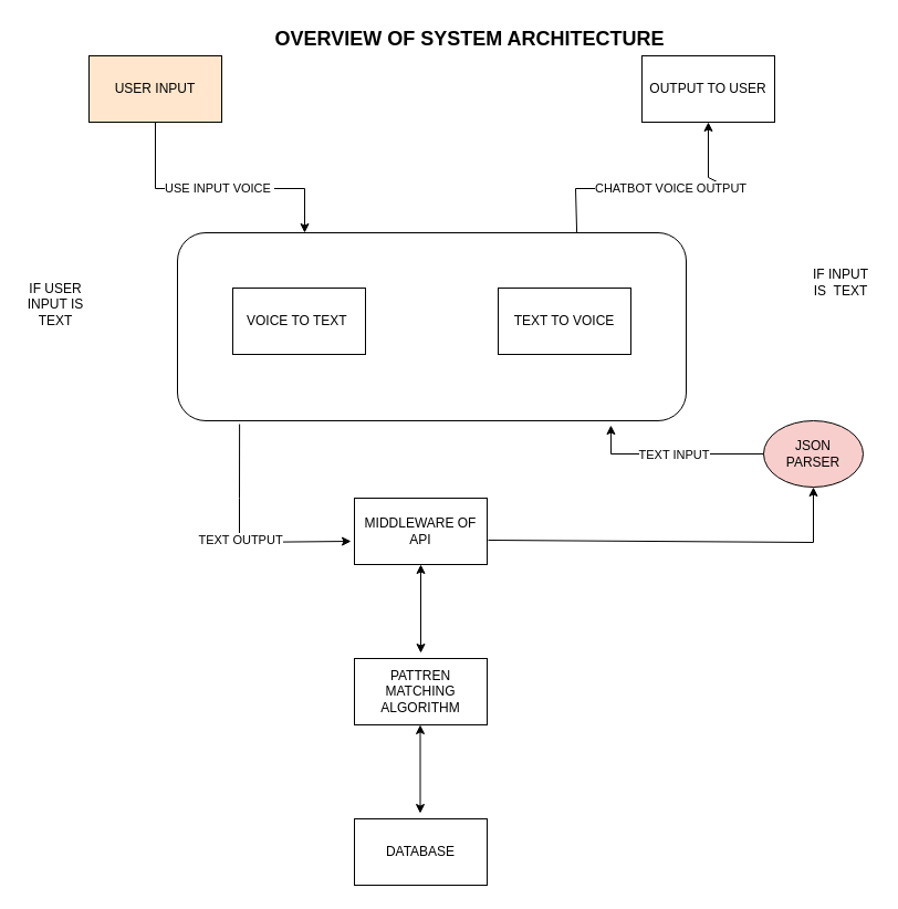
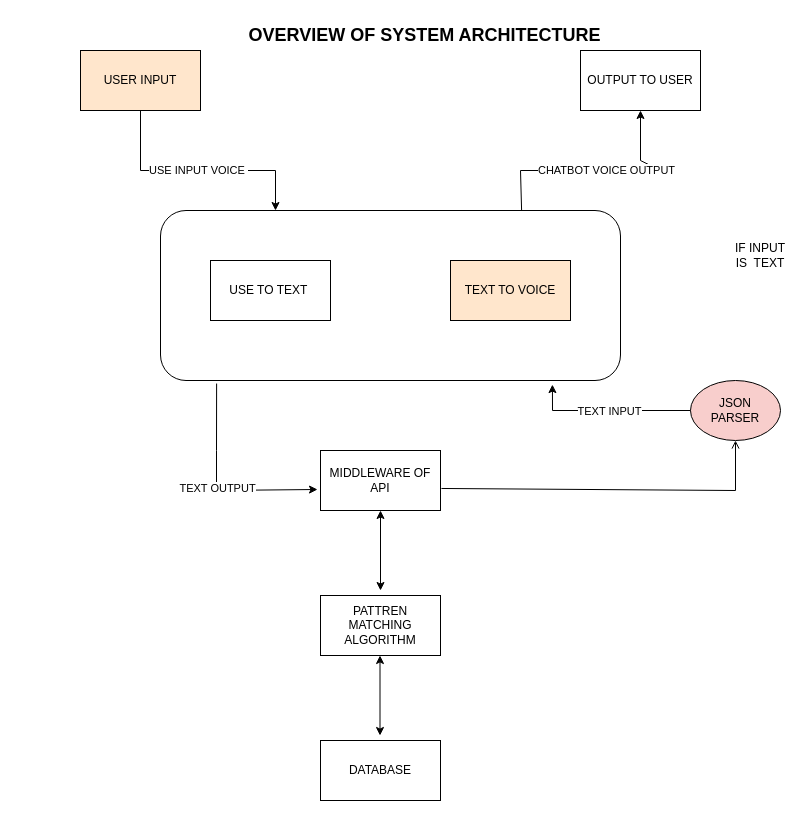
- <mxCell id="20" value="IF USER INPUT IS TEXT" style="text;html=1;strokeColor=none;fillColor=none;align=center;verticalAlign=middle;whiteSpace=wrap;rounded=0;" parent="1" vertex="1"><mxGeometry x="20" y="260" width="60" height="30" as="geometry" /></mxCell>
- <mxCell id="5" value="VOICE TO TEXT&amp;nbsp;" style="rounded=0;whiteSpace=wrap;html=1;" parent="1" vertex="1"><mxGeometry x="210" y="260" width="120" height="60" as="geometry" /></mxCell>
+ <mxCell id="5" value="USE TO TEXT&amp;nbsp;" style="rounded=0;whiteSpace=wrap;html=1;" parent="1" vertex="1"><mxGeometry x="210" y="260" width="120" height="60" as="geometry" /></mxCell>
- <mxCell id="6" value="TEXT TO VOICE" style="rounded=0;whiteSpace=wrap;html=1;" parent="1" vertex="1"><mxGeometry x="450" y="260" width="120" height="60" as="geometry" /></mxCell>
+ <mxCell id="6" value="TEXT TO VOICE" style="rounded=0;whiteSpace=wrap;html=1;fillColor=#ffe6cc;" parent="1" vertex="1"><mxGeometry x="450" y="260" width="120" height="60" as="geometry" /></mxCell>
- <mxCell id="17" value="" style="endArrow=classic;html=1;rounded=0;exitX=1.008;exitY=0.633;exitDx=0;exitDy=0;entryX=0.5;entryY=1;entryDx=0;entryDy=0;exitPerimeter=0;" parent="1" source="7" target="12" edge="1"><mxGeometry width="50" height="50" relative="1" as="geometry"><mxPoint x="450" y="450" as="sourcePoint" /><mxPoint x="830" y="490" as="targetPoint" /><Array as="points"><mxPoint x="735" y="490" /></Array></mxGeometry></mxCell>
+ <mxCell id="17" value="" style="endArrow=open;html=1;rounded=0;exitX=1.008;exitY=0.633;exitDx=0;exitDy=0;entryX=0.5;entryY=1;entryDx=0;entryDy=0;exitPerimeter=0;" parent="1" source="7" target="12" edge="1"><mxGeometry width="50" height="50" relative="1" as="geometry"><mxPoint x="450" y="450" as="sourcePoint" /><mxPoint x="830" y="490" as="targetPoint" /><Array as="points"><mxPoint x="735" y="490" /></Array></mxGeometry></mxCell>
